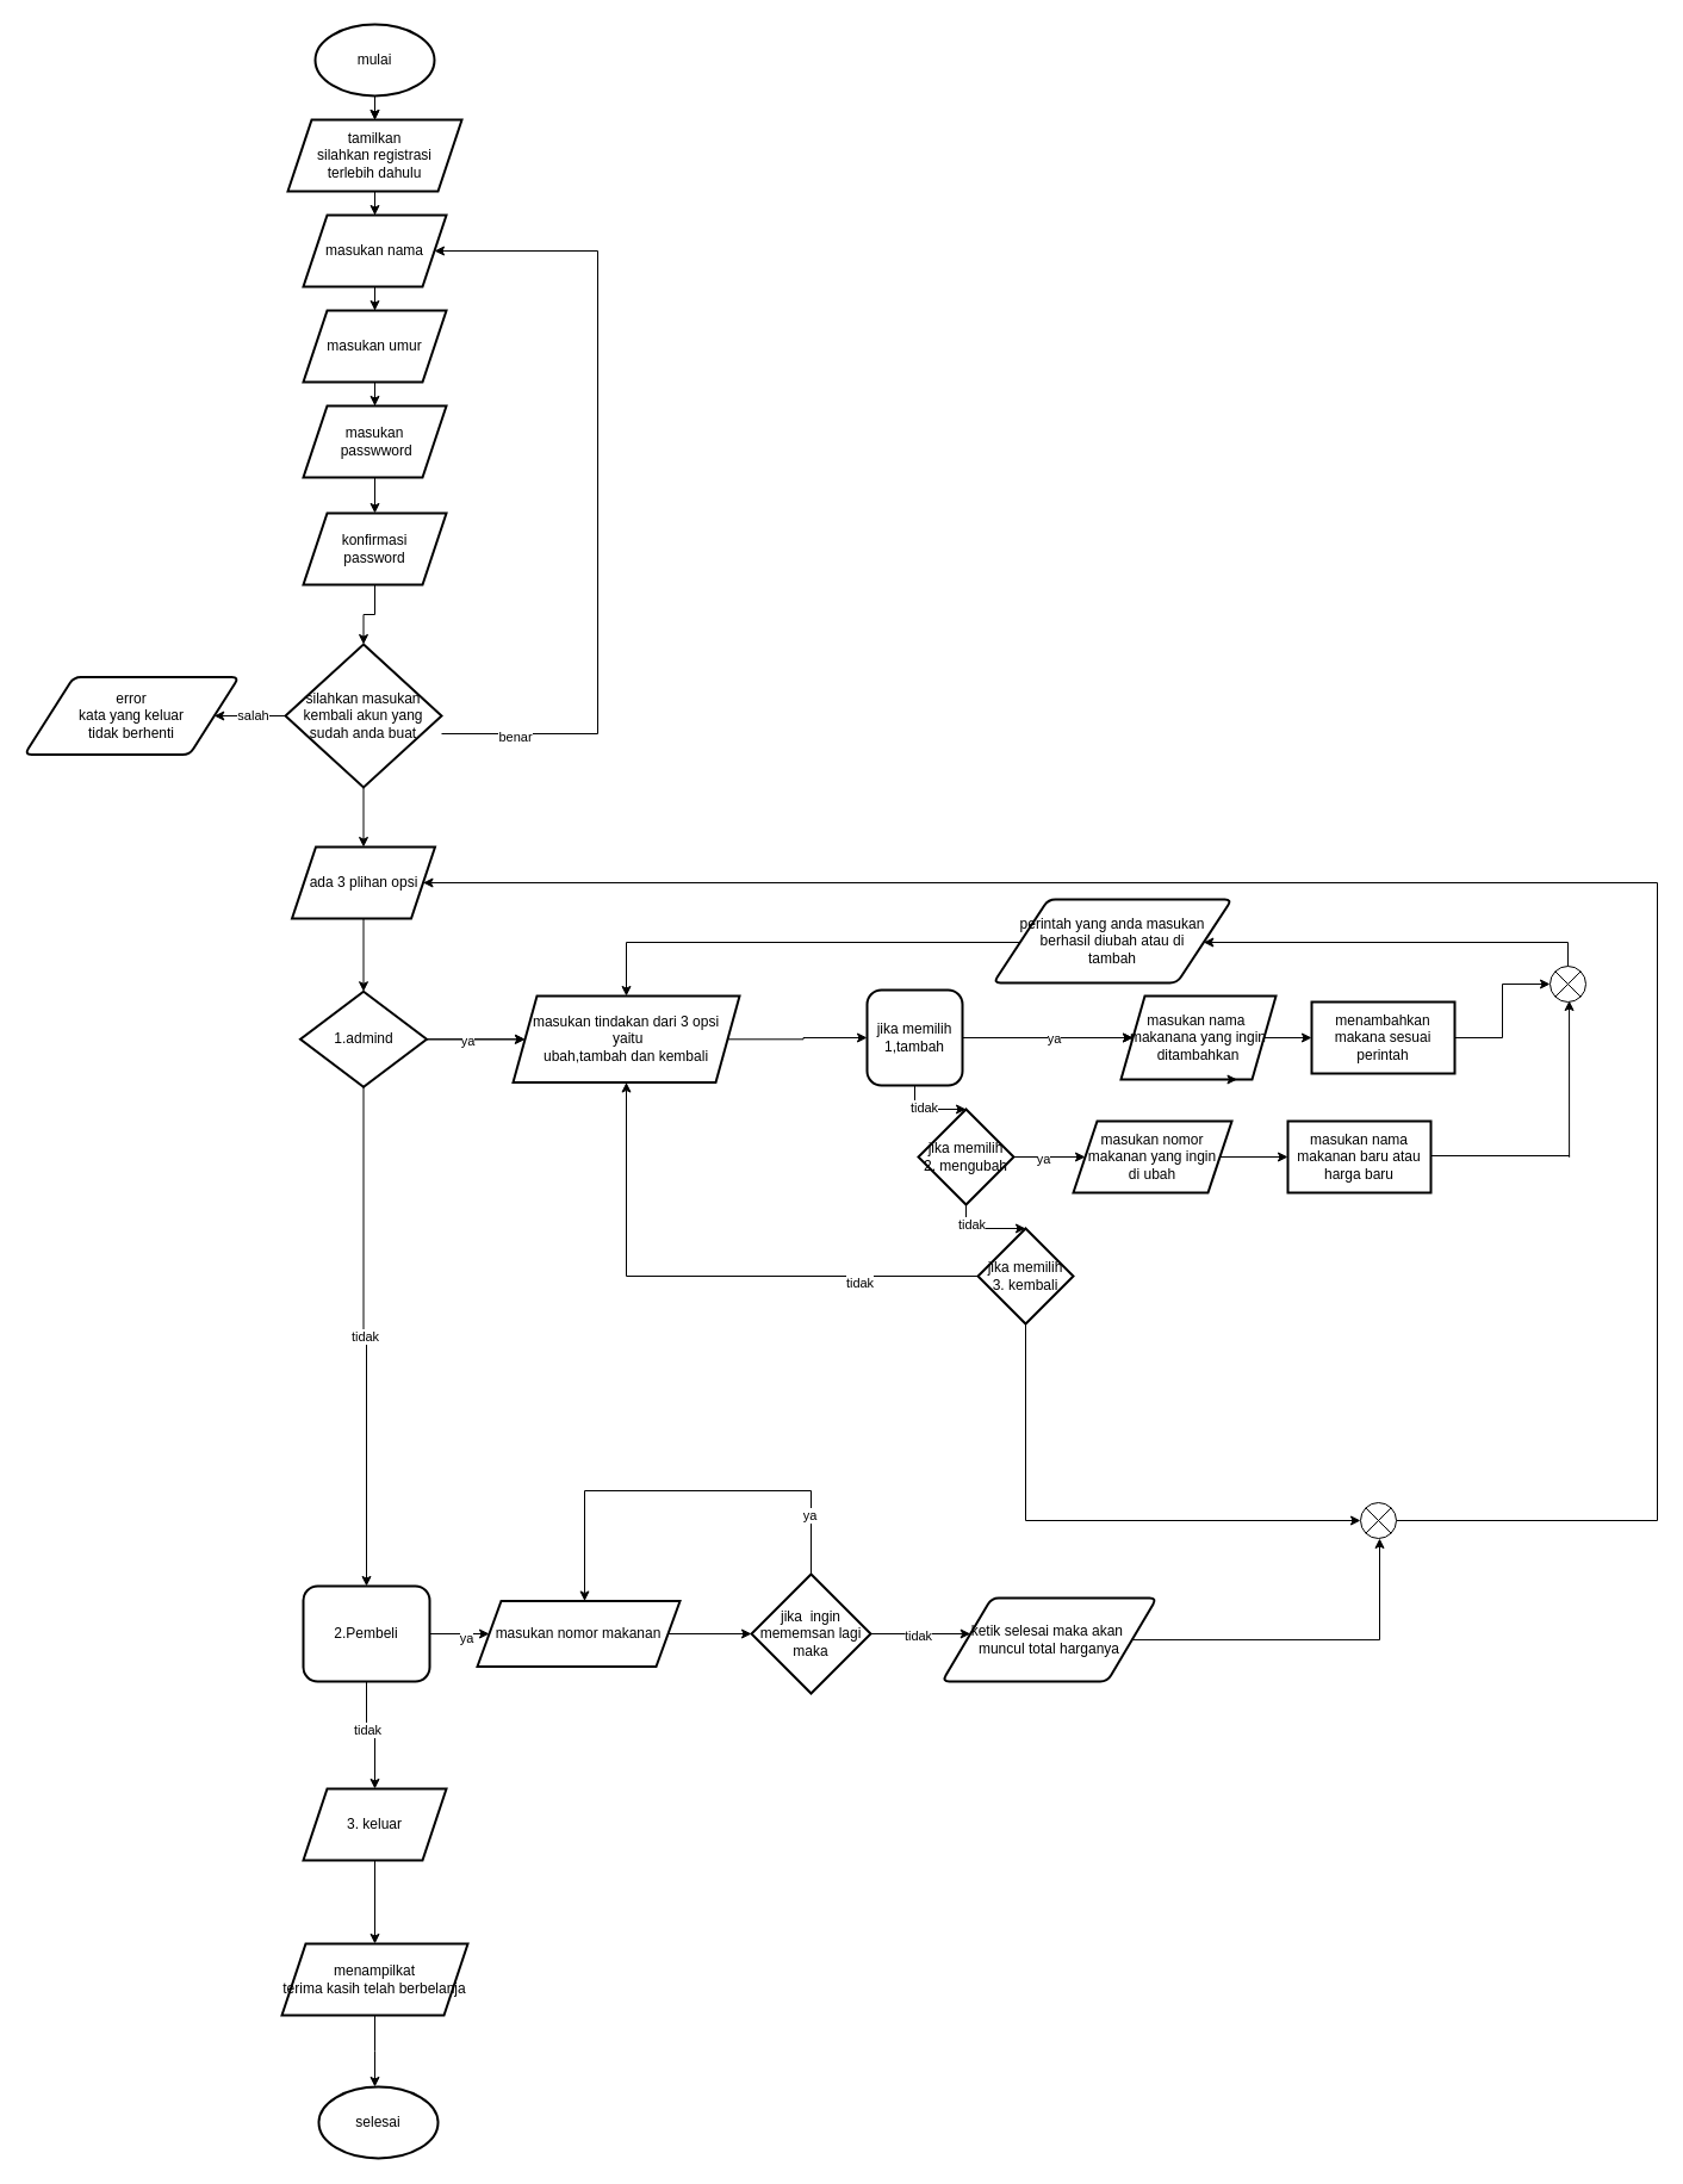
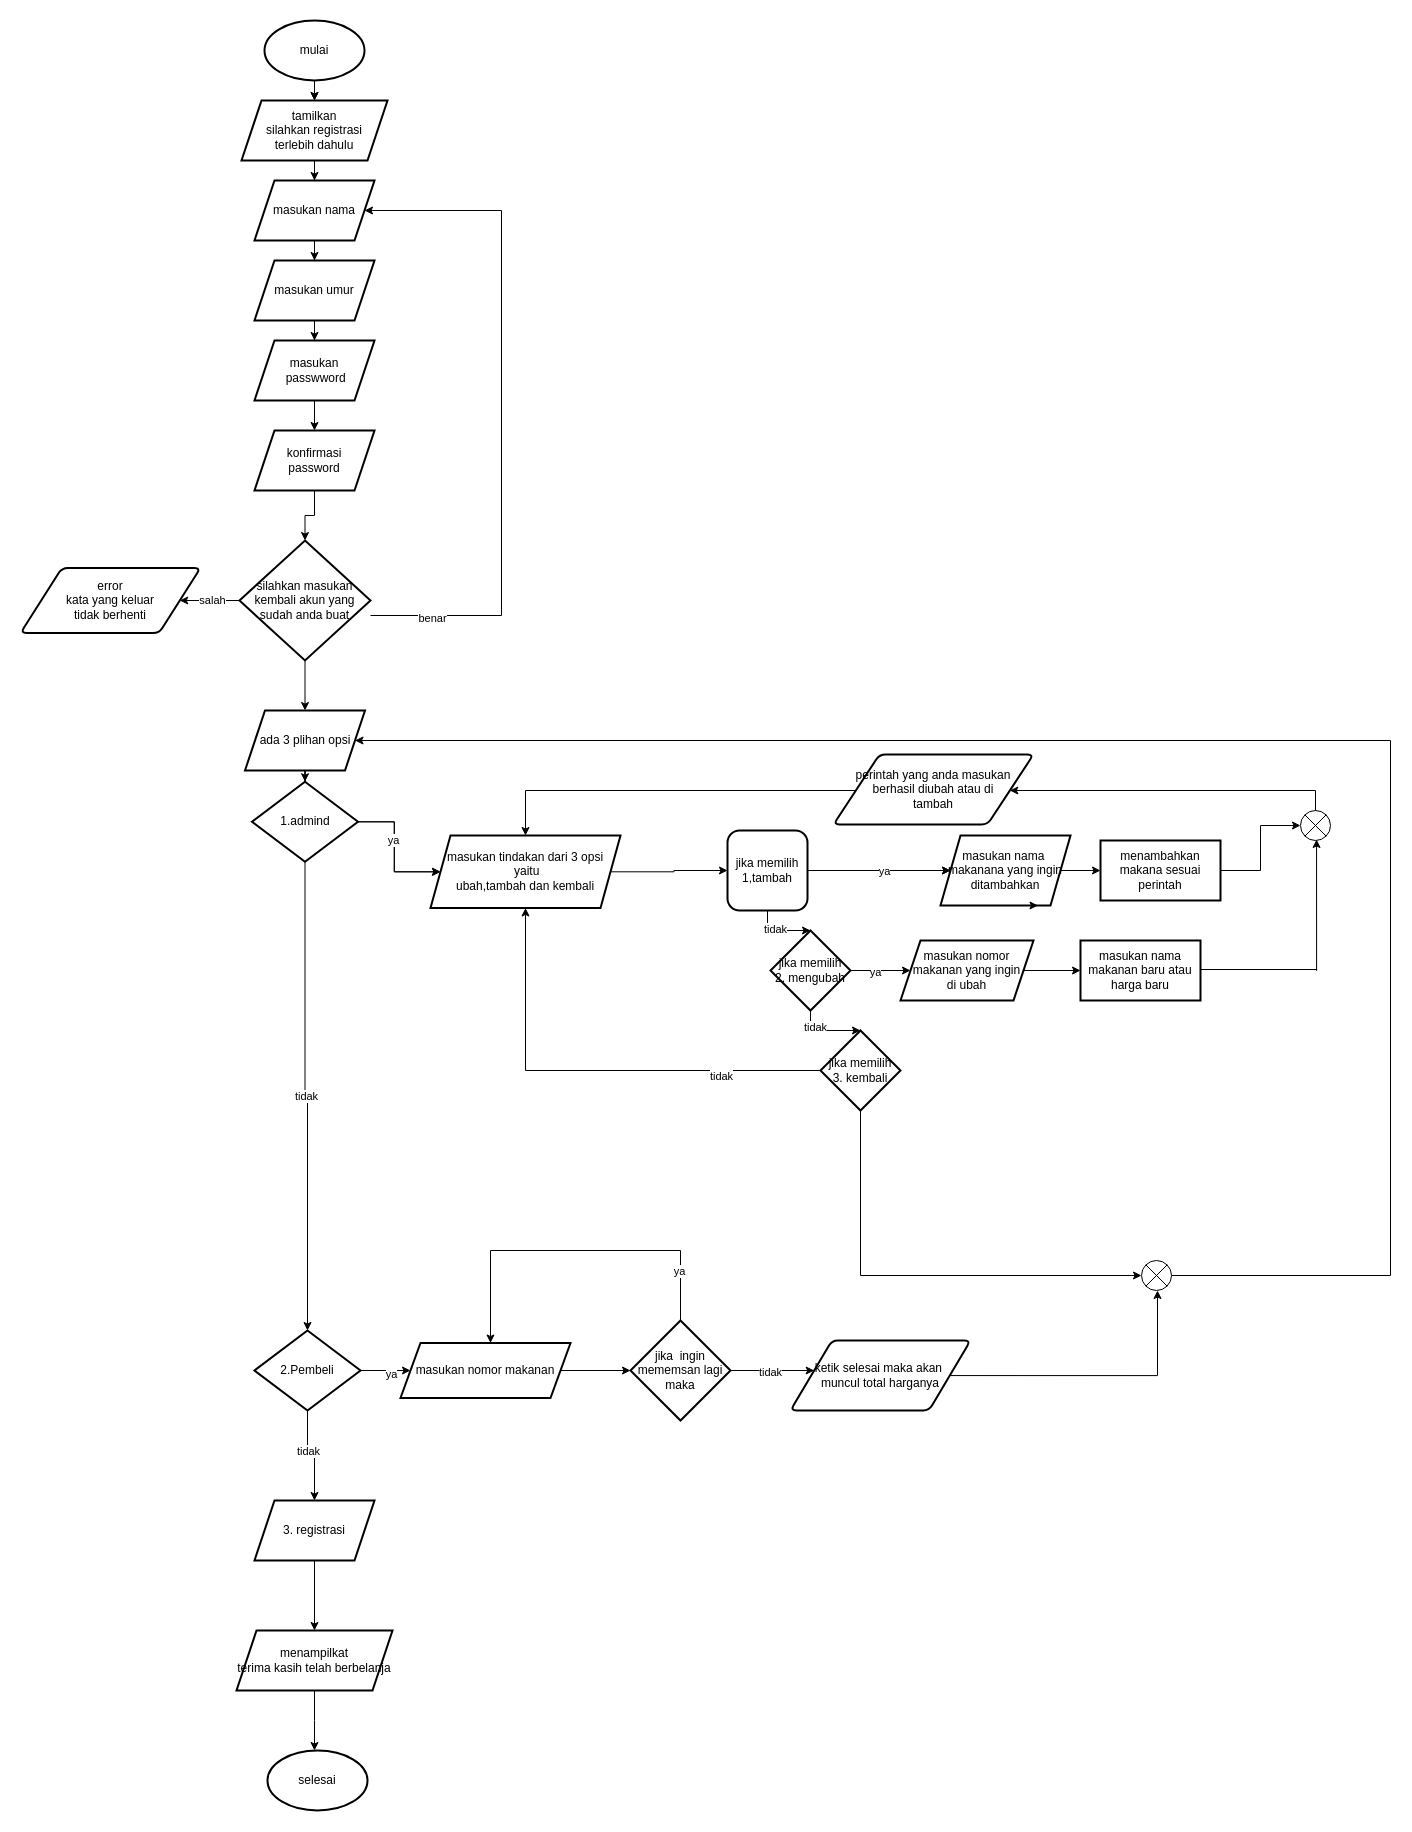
- <mxCell id="28" value="1.admind" style="rhombus;whiteSpace=wrap;html=1;strokeWidth=2;" vertex="1" parent="1"><mxGeometry x="251.5" y="831.25" width="106" height="80" as="geometry" /></mxCell>
+ <mxCell id="28" value="1.admind" style="rhombus;whiteSpace=wrap;html=1;strokeWidth=2;" vertex="1" parent="1"><mxGeometry x="251.5" y="781.25" width="106" height="80" as="geometry" /></mxCell>
- <mxCell id="35" value="2.Pembeli" style="whiteSpace=wrap;html=1;strokeWidth=2;rounded=1;" vertex="1" parent="1"><mxGeometry x="254" y="1330" width="106" height="80" as="geometry" /></mxCell>
+ <mxCell id="35" value="2.Pembeli" style="rhombus;whiteSpace=wrap;html=1;strokeWidth=2;" vertex="1" parent="1"><mxGeometry x="254" y="1330" width="106" height="80" as="geometry" /></mxCell>
- <mxCell id="76" value="3. keluar" style="shape=parallelogram;perimeter=parallelogramPerimeter;whiteSpace=wrap;html=1;fixedSize=1;strokeWidth=2;" vertex="1" parent="1"><mxGeometry x="254" y="1500" width="120" height="60" as="geometry" /></mxCell>
+ <mxCell id="76" value="3. registrasi" style="shape=parallelogram;perimeter=parallelogramPerimeter;whiteSpace=wrap;html=1;fixedSize=1;strokeWidth=2;" vertex="1" parent="1"><mxGeometry x="254" y="1500" width="120" height="60" as="geometry" /></mxCell>
